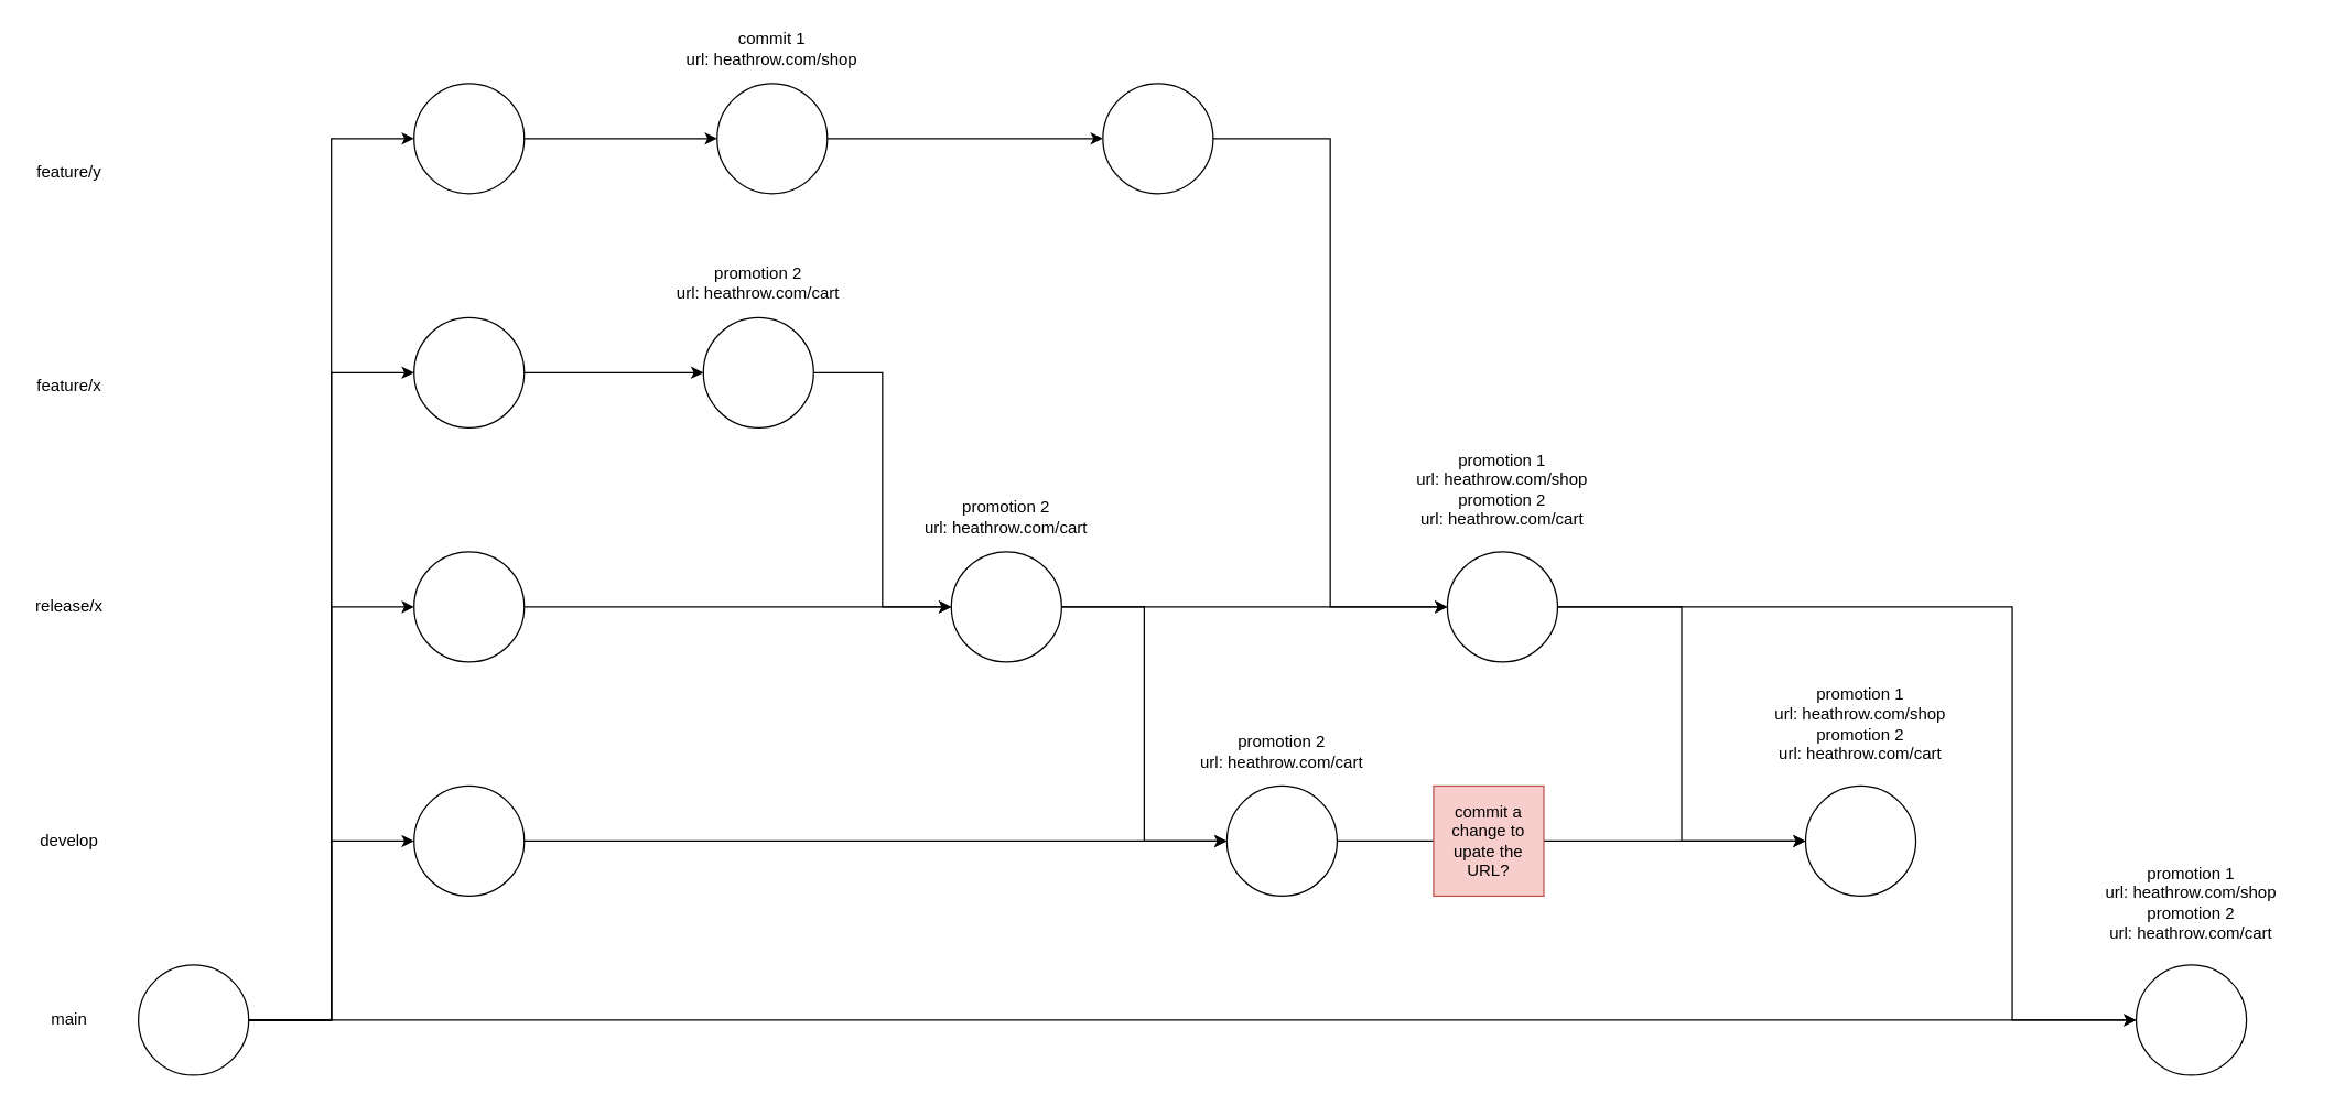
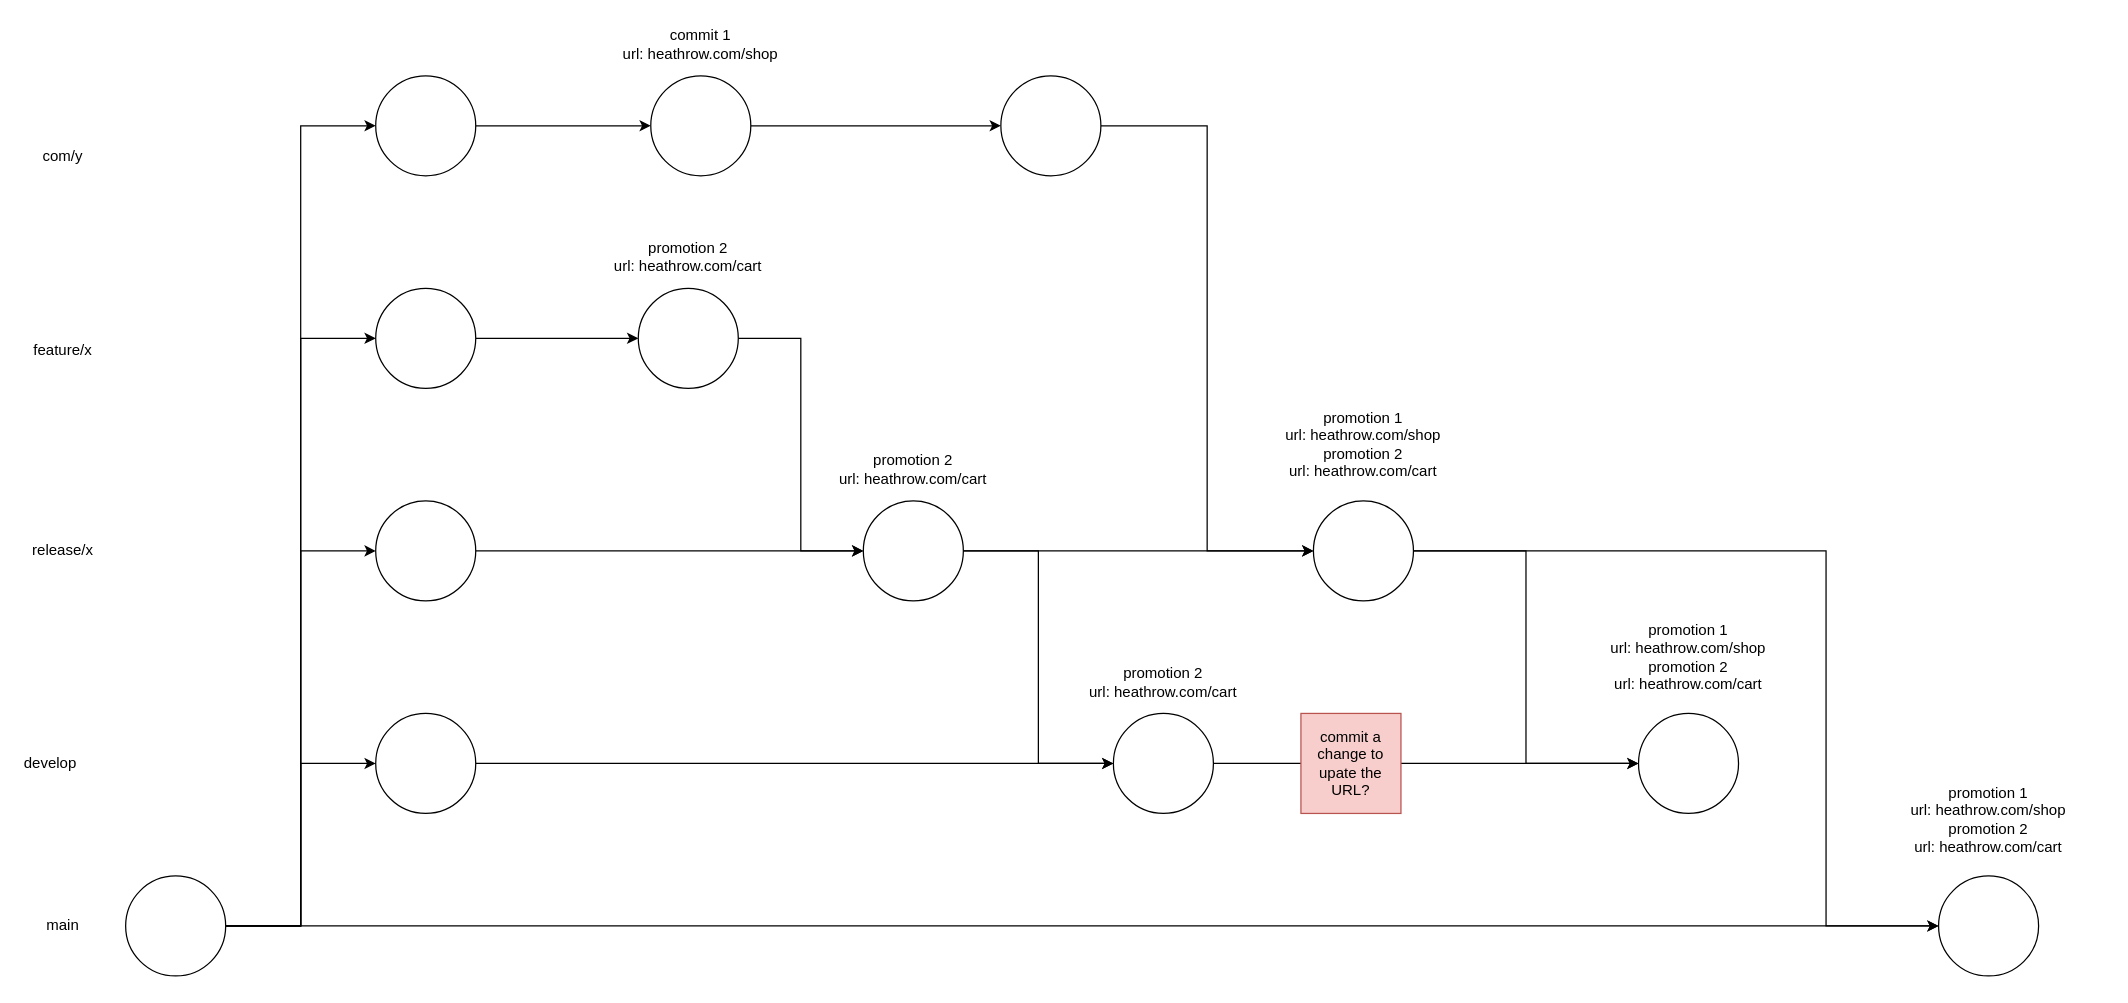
- <mxCell id="25" value="feature/y" style="text;html=1;align=center;verticalAlign=middle;whiteSpace=wrap;rounded=0;" vertex="1" parent="1"><mxGeometry x="20" y="110" width="60" height="30" as="geometry" /></mxCell>
+ <mxCell id="25" value="com/y" style="text;html=1;align=center;verticalAlign=middle;whiteSpace=wrap;rounded=0;" vertex="1" parent="1"><mxGeometry x="20" y="110" width="60" height="30" as="geometry" /></mxCell>
- <mxCell id="15" value="develop" style="text;html=1;align=center;verticalAlign=middle;whiteSpace=wrap;rounded=0;" vertex="1" parent="1"><mxGeometry x="20" y="595" width="60" height="30" as="geometry" /></mxCell>
+ <mxCell id="15" value="develop" style="text;html=1;align=center;verticalAlign=middle;whiteSpace=wrap;rounded=0;" vertex="1" parent="1"><mxGeometry x="10" y="595" width="60" height="30" as="geometry" /></mxCell>
